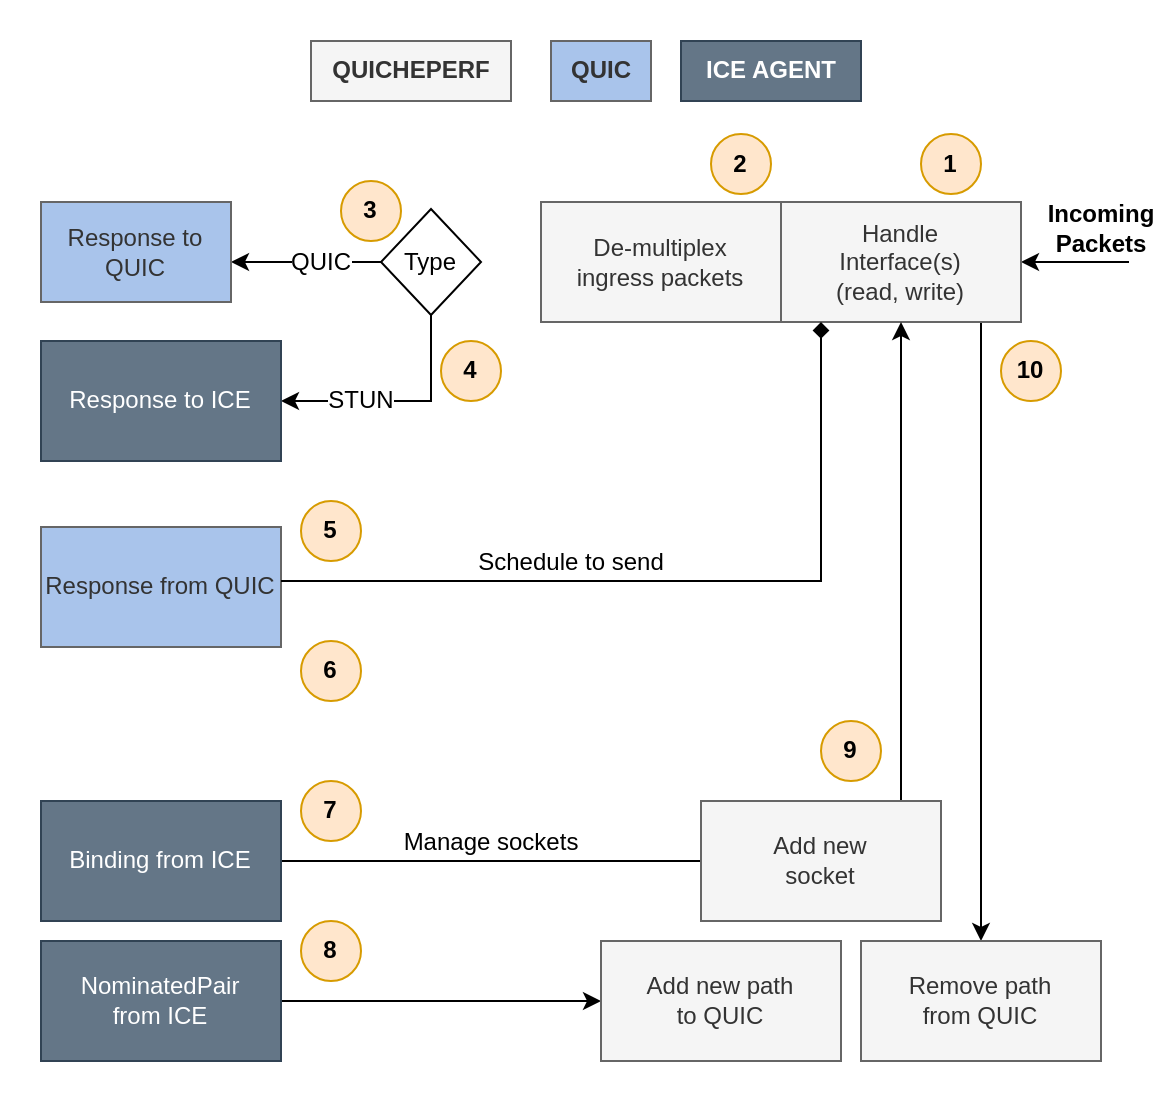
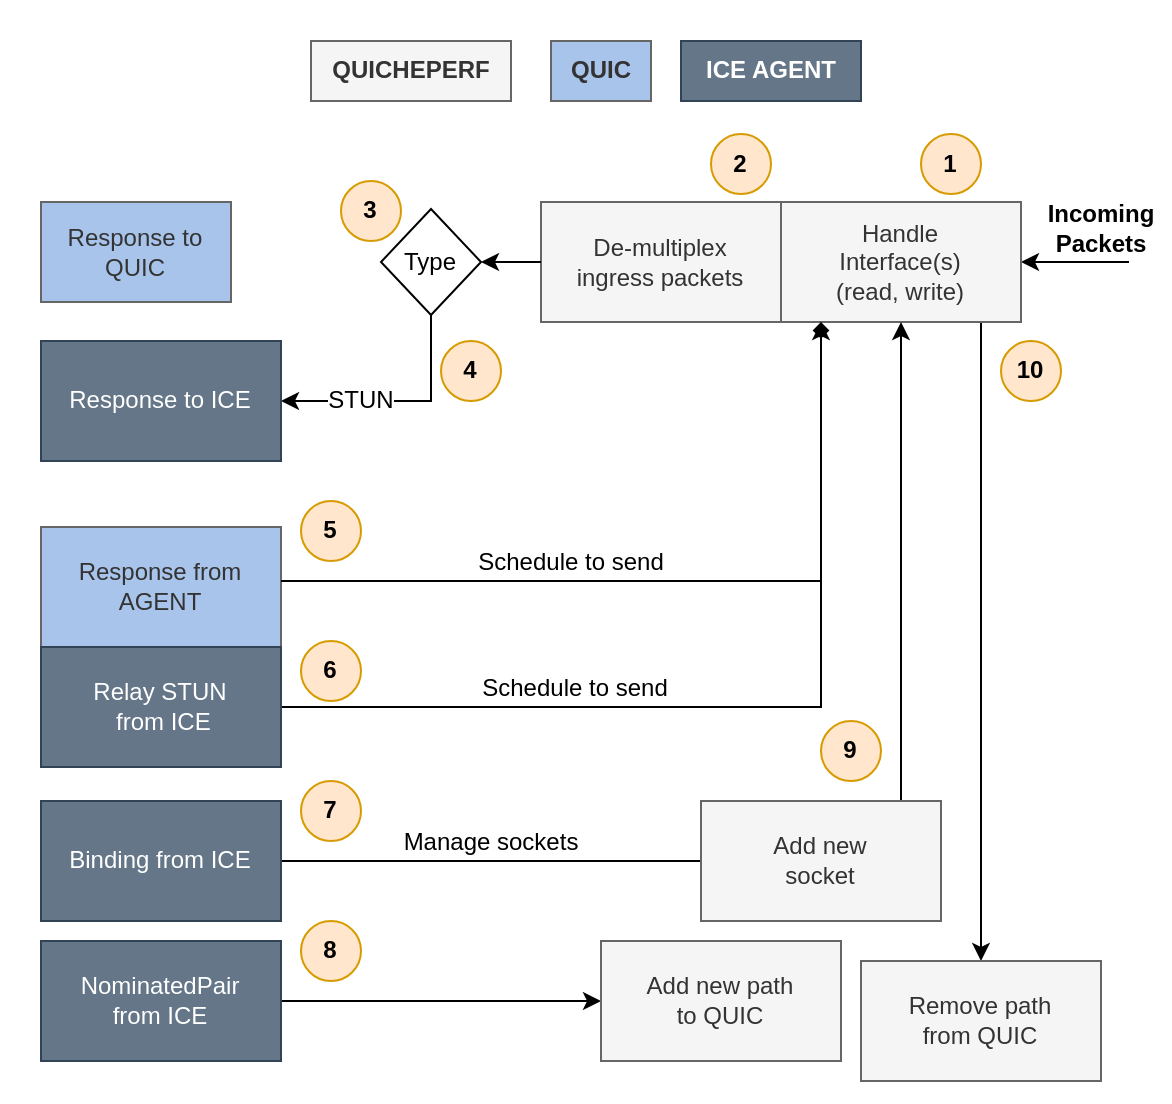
- <mxCell id="8" value="QUIC" style="edgeStyle=orthogonalEdgeStyle;rounded=0;orthogonalLoop=1;jettySize=auto;html=1;fontSize=12;" edge="1" parent="1" source="16" target="12"><mxGeometry x="-0.199" relative="1" as="geometry"><mxPoint x="120" y="140" as="targetPoint" /><Array as="points"><mxPoint x="160" y="130" /><mxPoint x="160" y="130" /></Array><mxPoint as="offset" /></mxGeometry></mxCell>
+ <mxCell id="15" value="" style="edgeStyle=orthogonalEdgeStyle;rounded=0;orthogonalLoop=1;jettySize=auto;html=1;" edge="1" parent="1" source="9" target="16"><mxGeometry relative="1" as="geometry"><mxPoint x="270" y="130.5" as="sourcePoint" /><mxPoint x="270" y="396.5" as="targetPoint" /><Array as="points" /></mxGeometry></mxCell>
- <mxCell id="13" value="Response from QUIC" style="rounded=0;whiteSpace=wrap;html=1;fillColor=#A9C4EB;fontColor=#333333;strokeColor=#666666;" vertex="1" parent="1"><mxGeometry x="20" y="263" width="120" height="60" as="geometry" /></mxCell>
+ <mxCell id="13" value="Response from AGENT" style="rounded=0;whiteSpace=wrap;html=1;fillColor=#A9C4EB;fontColor=#333333;strokeColor=#666666;" vertex="1" parent="1"><mxGeometry x="20" y="263" width="120" height="60" as="geometry" /></mxCell>
+ <mxCell id="20" value="&lt;div&gt;Relay STUN&lt;/div&gt;&lt;div&gt;&amp;nbsp;from ICE&lt;/div&gt;" style="rounded=0;whiteSpace=wrap;html=1;fillColor=#647687;fontColor=#ffffff;strokeColor=#314354;" vertex="1" parent="1"><mxGeometry x="20" y="323" width="120" height="60" as="geometry" /></mxCell>
+ <mxCell id="19" value="Schedule to send" style="edgeStyle=orthogonalEdgeStyle;rounded=0;orthogonalLoop=1;jettySize=auto;html=1;fontSize=12;verticalAlign=bottom;" edge="1" parent="1" source="20" target="4"><mxGeometry x="-0.363" relative="1" as="geometry"><Array as="points"><mxPoint x="410" y="353" /></Array><mxPoint as="offset" /></mxGeometry></mxCell>
- <mxCell id="25" value="&lt;div&gt;Remove path&lt;/div&gt;&lt;div&gt;from QUIC&lt;br&gt;&lt;/div&gt;" style="whiteSpace=wrap;html=1;fillColor=#f5f5f5;fontColor=#333333;strokeColor=#666666;" vertex="1" parent="1"><mxGeometry x="430" y="470" width="120" height="60" as="geometry" /></mxCell>
+ <mxCell id="25" value="&lt;div&gt;Remove path&lt;/div&gt;&lt;div&gt;from QUIC&lt;br&gt;&lt;/div&gt;" style="whiteSpace=wrap;html=1;fillColor=#f5f5f5;fontColor=#333333;strokeColor=#666666;" vertex="1" parent="1"><mxGeometry x="430" y="480" width="120" height="60" as="geometry" /></mxCell>
